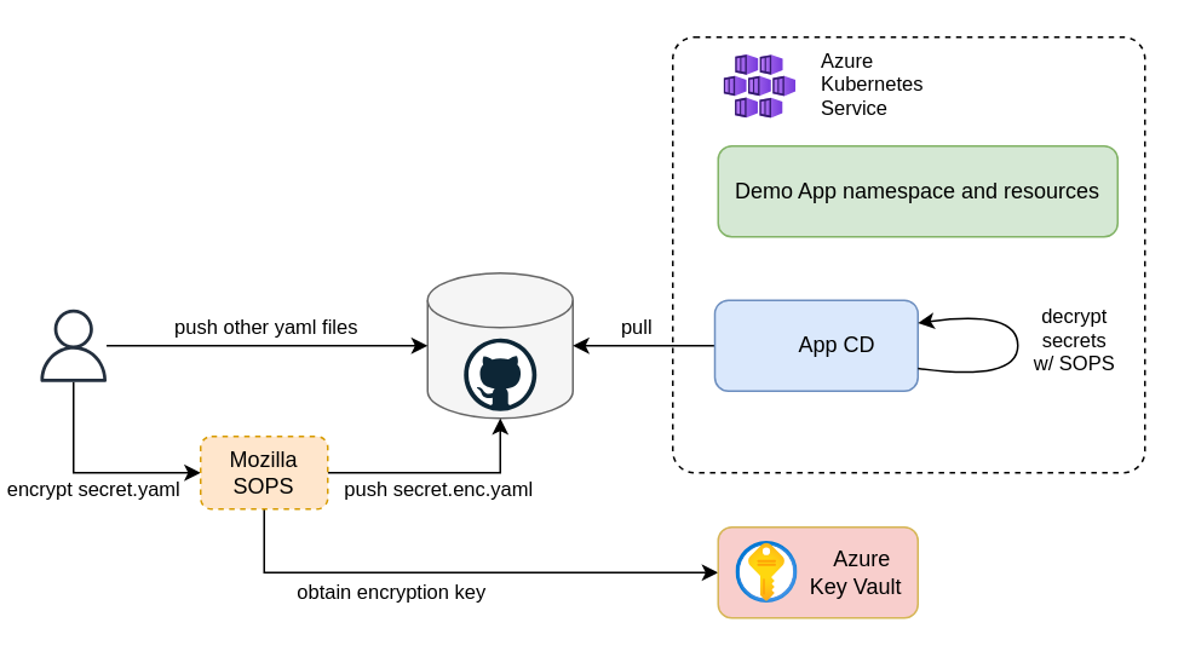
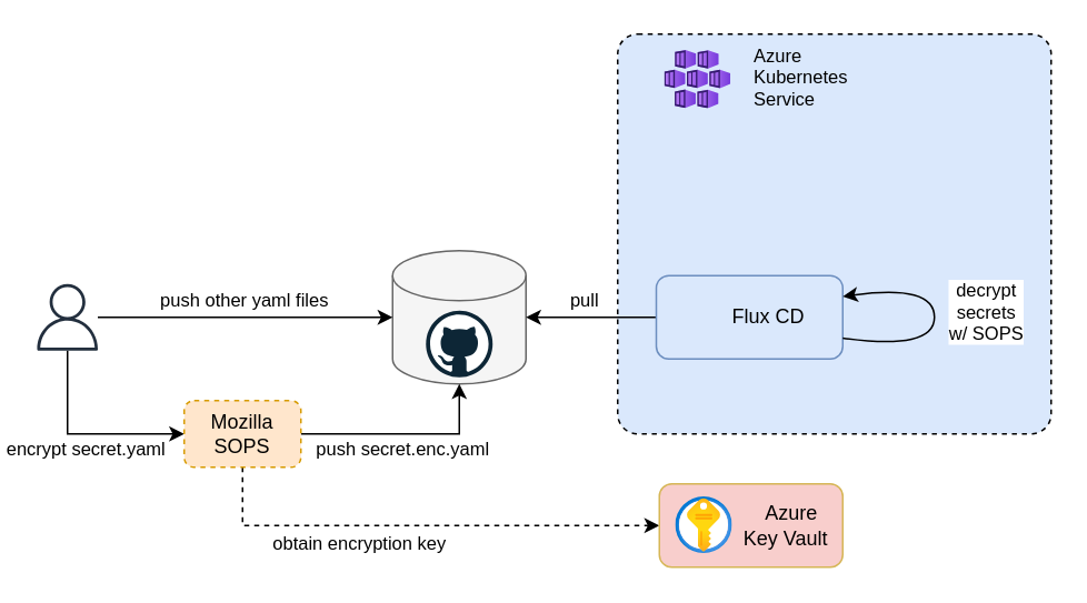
- <mxCell id="22" value="Demo App namespace and resources" style="rounded=1;whiteSpace=wrap;html=1;fillColor=#d5e8d4;strokeColor=#82b366;" vertex="1" parent="1"><mxGeometry x="395" y="80" width="220" height="50" as="geometry" /></mxCell>
- <mxCell id="2" value="&lt;blockquote style=&quot;margin: 0px 0px 0px 40px ; border: none ; padding: 0px ; font-size: 11px&quot;&gt;&lt;blockquote style=&quot;margin: 0 0 0 40px ; border: none ; padding: 0px&quot;&gt;Azure&lt;/blockquote&gt;&lt;blockquote style=&quot;margin: 0 0 0 40px ; border: none ; padding: 0px&quot;&gt;Kubernetes&lt;/blockquote&gt;&lt;blockquote style=&quot;margin: 0 0 0 40px ; border: none ; padding: 0px&quot;&gt;Service&lt;/blockquote&gt;&lt;/blockquote&gt;" style="rounded=1;whiteSpace=wrap;html=1;align=left;dashed=1;verticalAlign=top;arcSize=5;" vertex="1" parent="1"><mxGeometry x="370" y="20" width="260" height="240" as="geometry" /></mxCell>
+ <mxCell id="2" value="&lt;blockquote style=&quot;margin: 0px 0px 0px 40px ; border: none ; padding: 0px ; font-size: 11px&quot;&gt;&lt;blockquote style=&quot;margin: 0 0 0 40px ; border: none ; padding: 0px&quot;&gt;Azure&lt;/blockquote&gt;&lt;blockquote style=&quot;margin: 0 0 0 40px ; border: none ; padding: 0px&quot;&gt;Kubernetes&lt;/blockquote&gt;&lt;blockquote style=&quot;margin: 0 0 0 40px ; border: none ; padding: 0px&quot;&gt;Service&lt;/blockquote&gt;&lt;/blockquote&gt;" style="rounded=1;whiteSpace=wrap;html=1;align=left;dashed=1;verticalAlign=top;arcSize=5;fillColor=#dae8fc;" vertex="1" parent="1"><mxGeometry x="370" y="20" width="260" height="240" as="geometry" /></mxCell>
- <mxCell id="18" value="&amp;nbsp; &amp;nbsp; &amp;nbsp; &amp;nbsp;App CD" style="rounded=1;whiteSpace=wrap;html=1;fillColor=#dae8fc;strokeColor=#6c8ebf;" vertex="1" parent="1"><mxGeometry x="393.167" y="165" width="111.833" height="50" as="geometry" /></mxCell>
+ <mxCell id="18" value="&amp;nbsp; &amp;nbsp; &amp;nbsp; &amp;nbsp;Flux CD" style="rounded=1;whiteSpace=wrap;html=1;fillColor=#dae8fc;strokeColor=#6c8ebf;" vertex="1" parent="1"><mxGeometry x="393.167" y="165" width="111.833" height="50" as="geometry" /></mxCell>
- <mxCell id="12" style="edgeStyle=orthogonalEdgeStyle;rounded=0;orthogonalLoop=1;jettySize=auto;html=1;entryX=0;entryY=0.5;entryDx=0;entryDy=0;" edge="1" parent="1" source="14" target="16"><mxGeometry relative="1" as="geometry"><Array as="points"><mxPoint x="145" y="315" /></Array></mxGeometry></mxCell>
+ <mxCell id="12" style="edgeStyle=orthogonalEdgeStyle;rounded=0;orthogonalLoop=1;jettySize=auto;html=1;entryX=0;entryY=0.5;entryDx=0;entryDy=0;dashed=1;" edge="1" parent="1" source="14" target="16"><mxGeometry relative="1" as="geometry"><Array as="points"><mxPoint x="145" y="315" /></Array></mxGeometry></mxCell>
